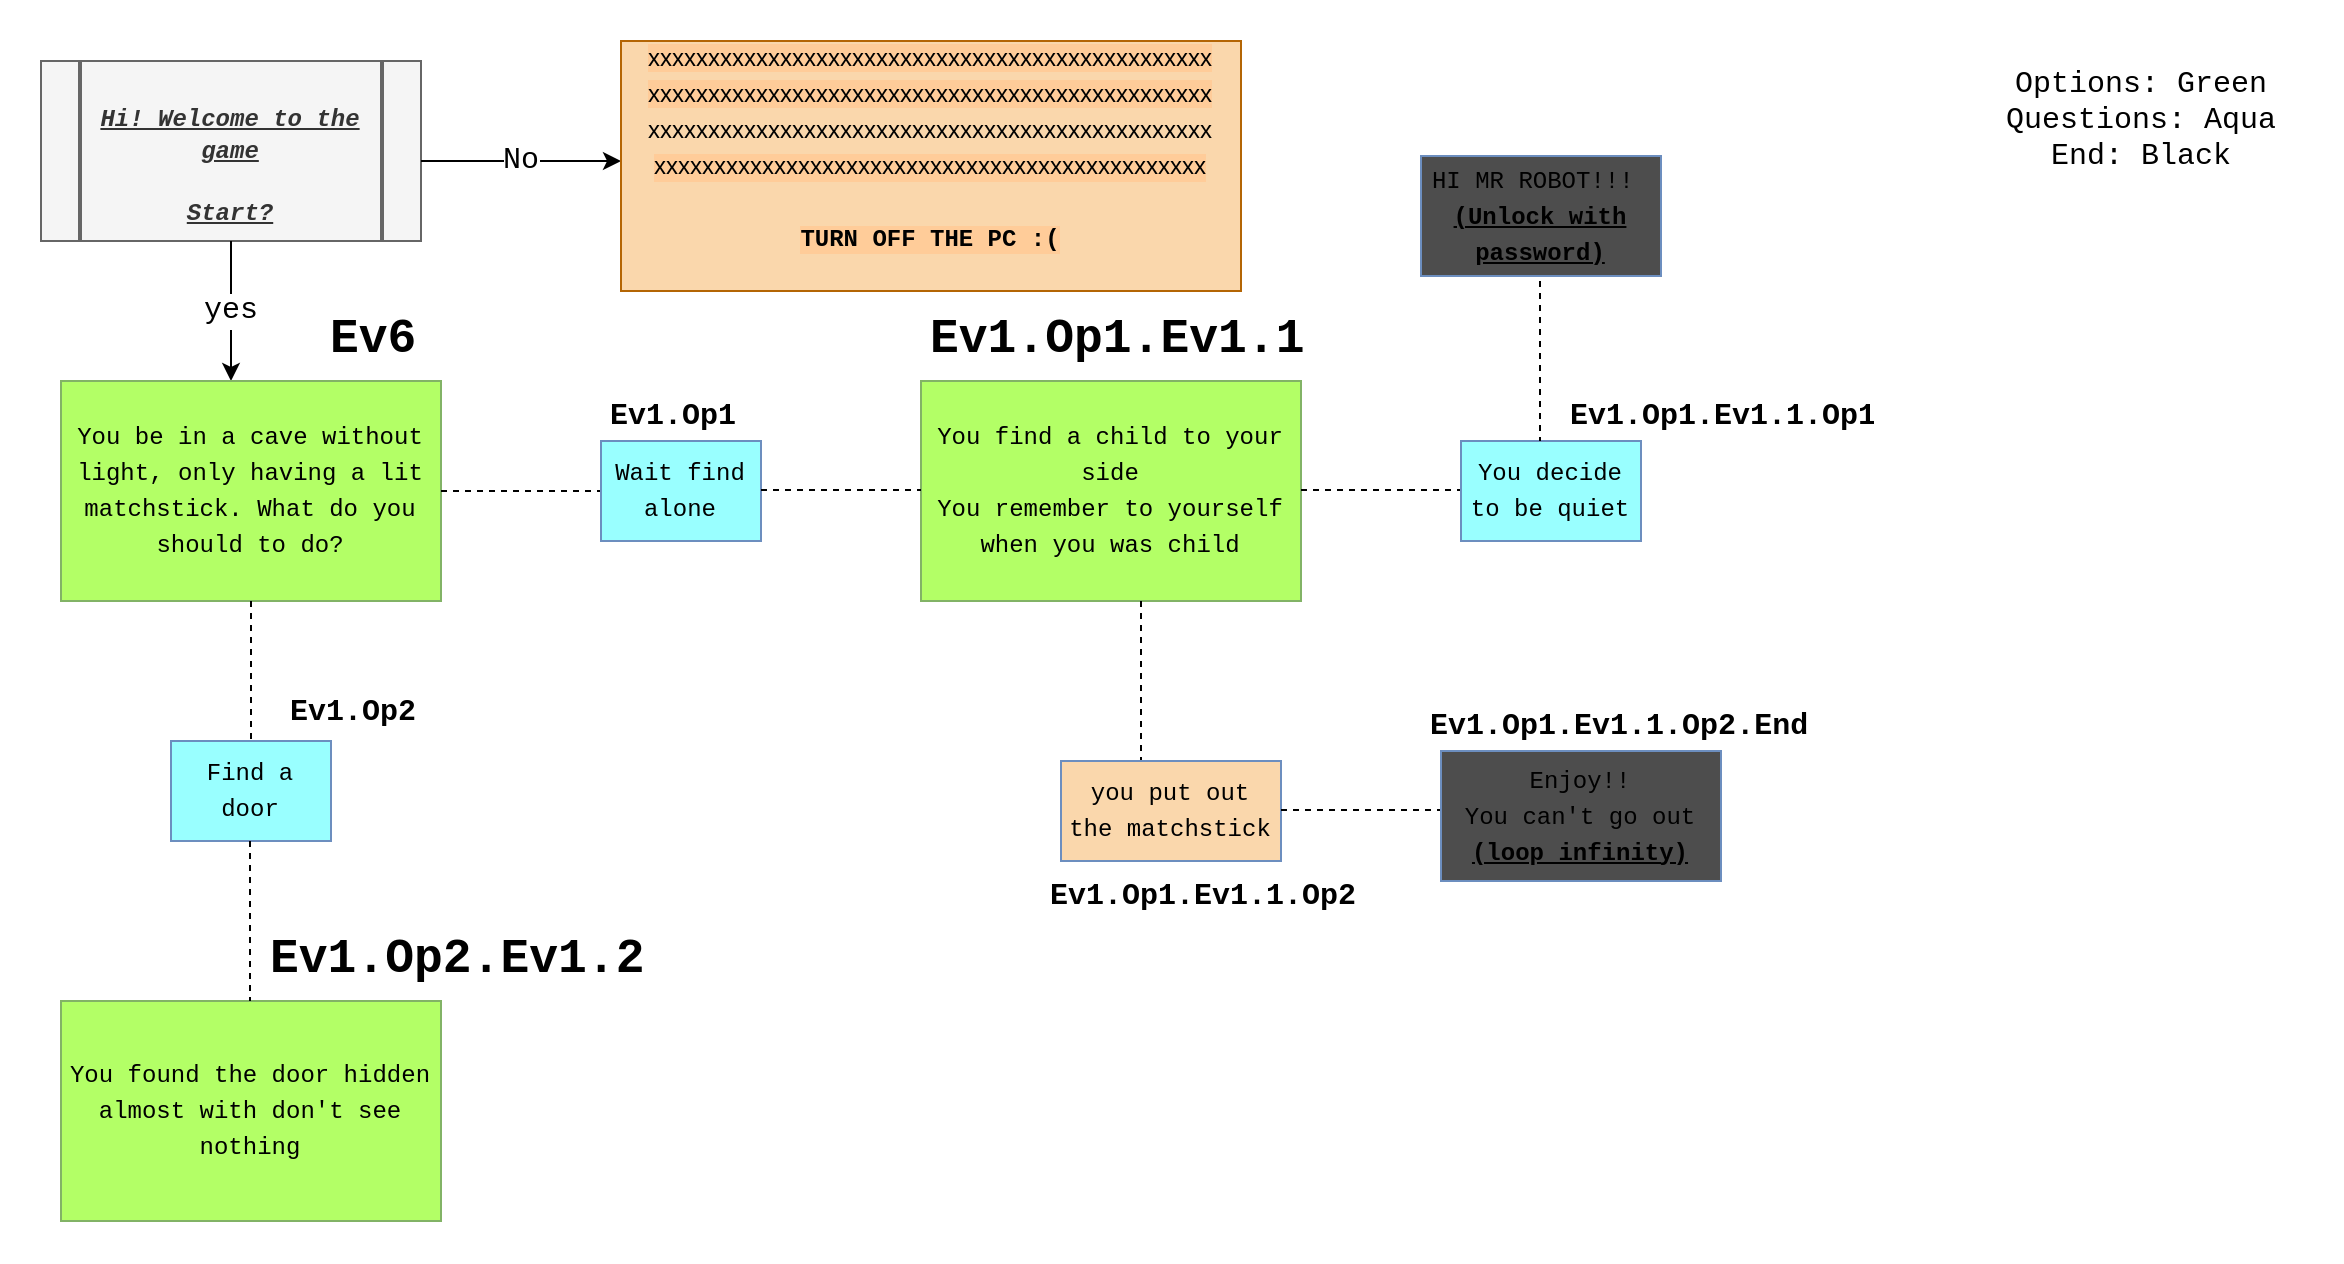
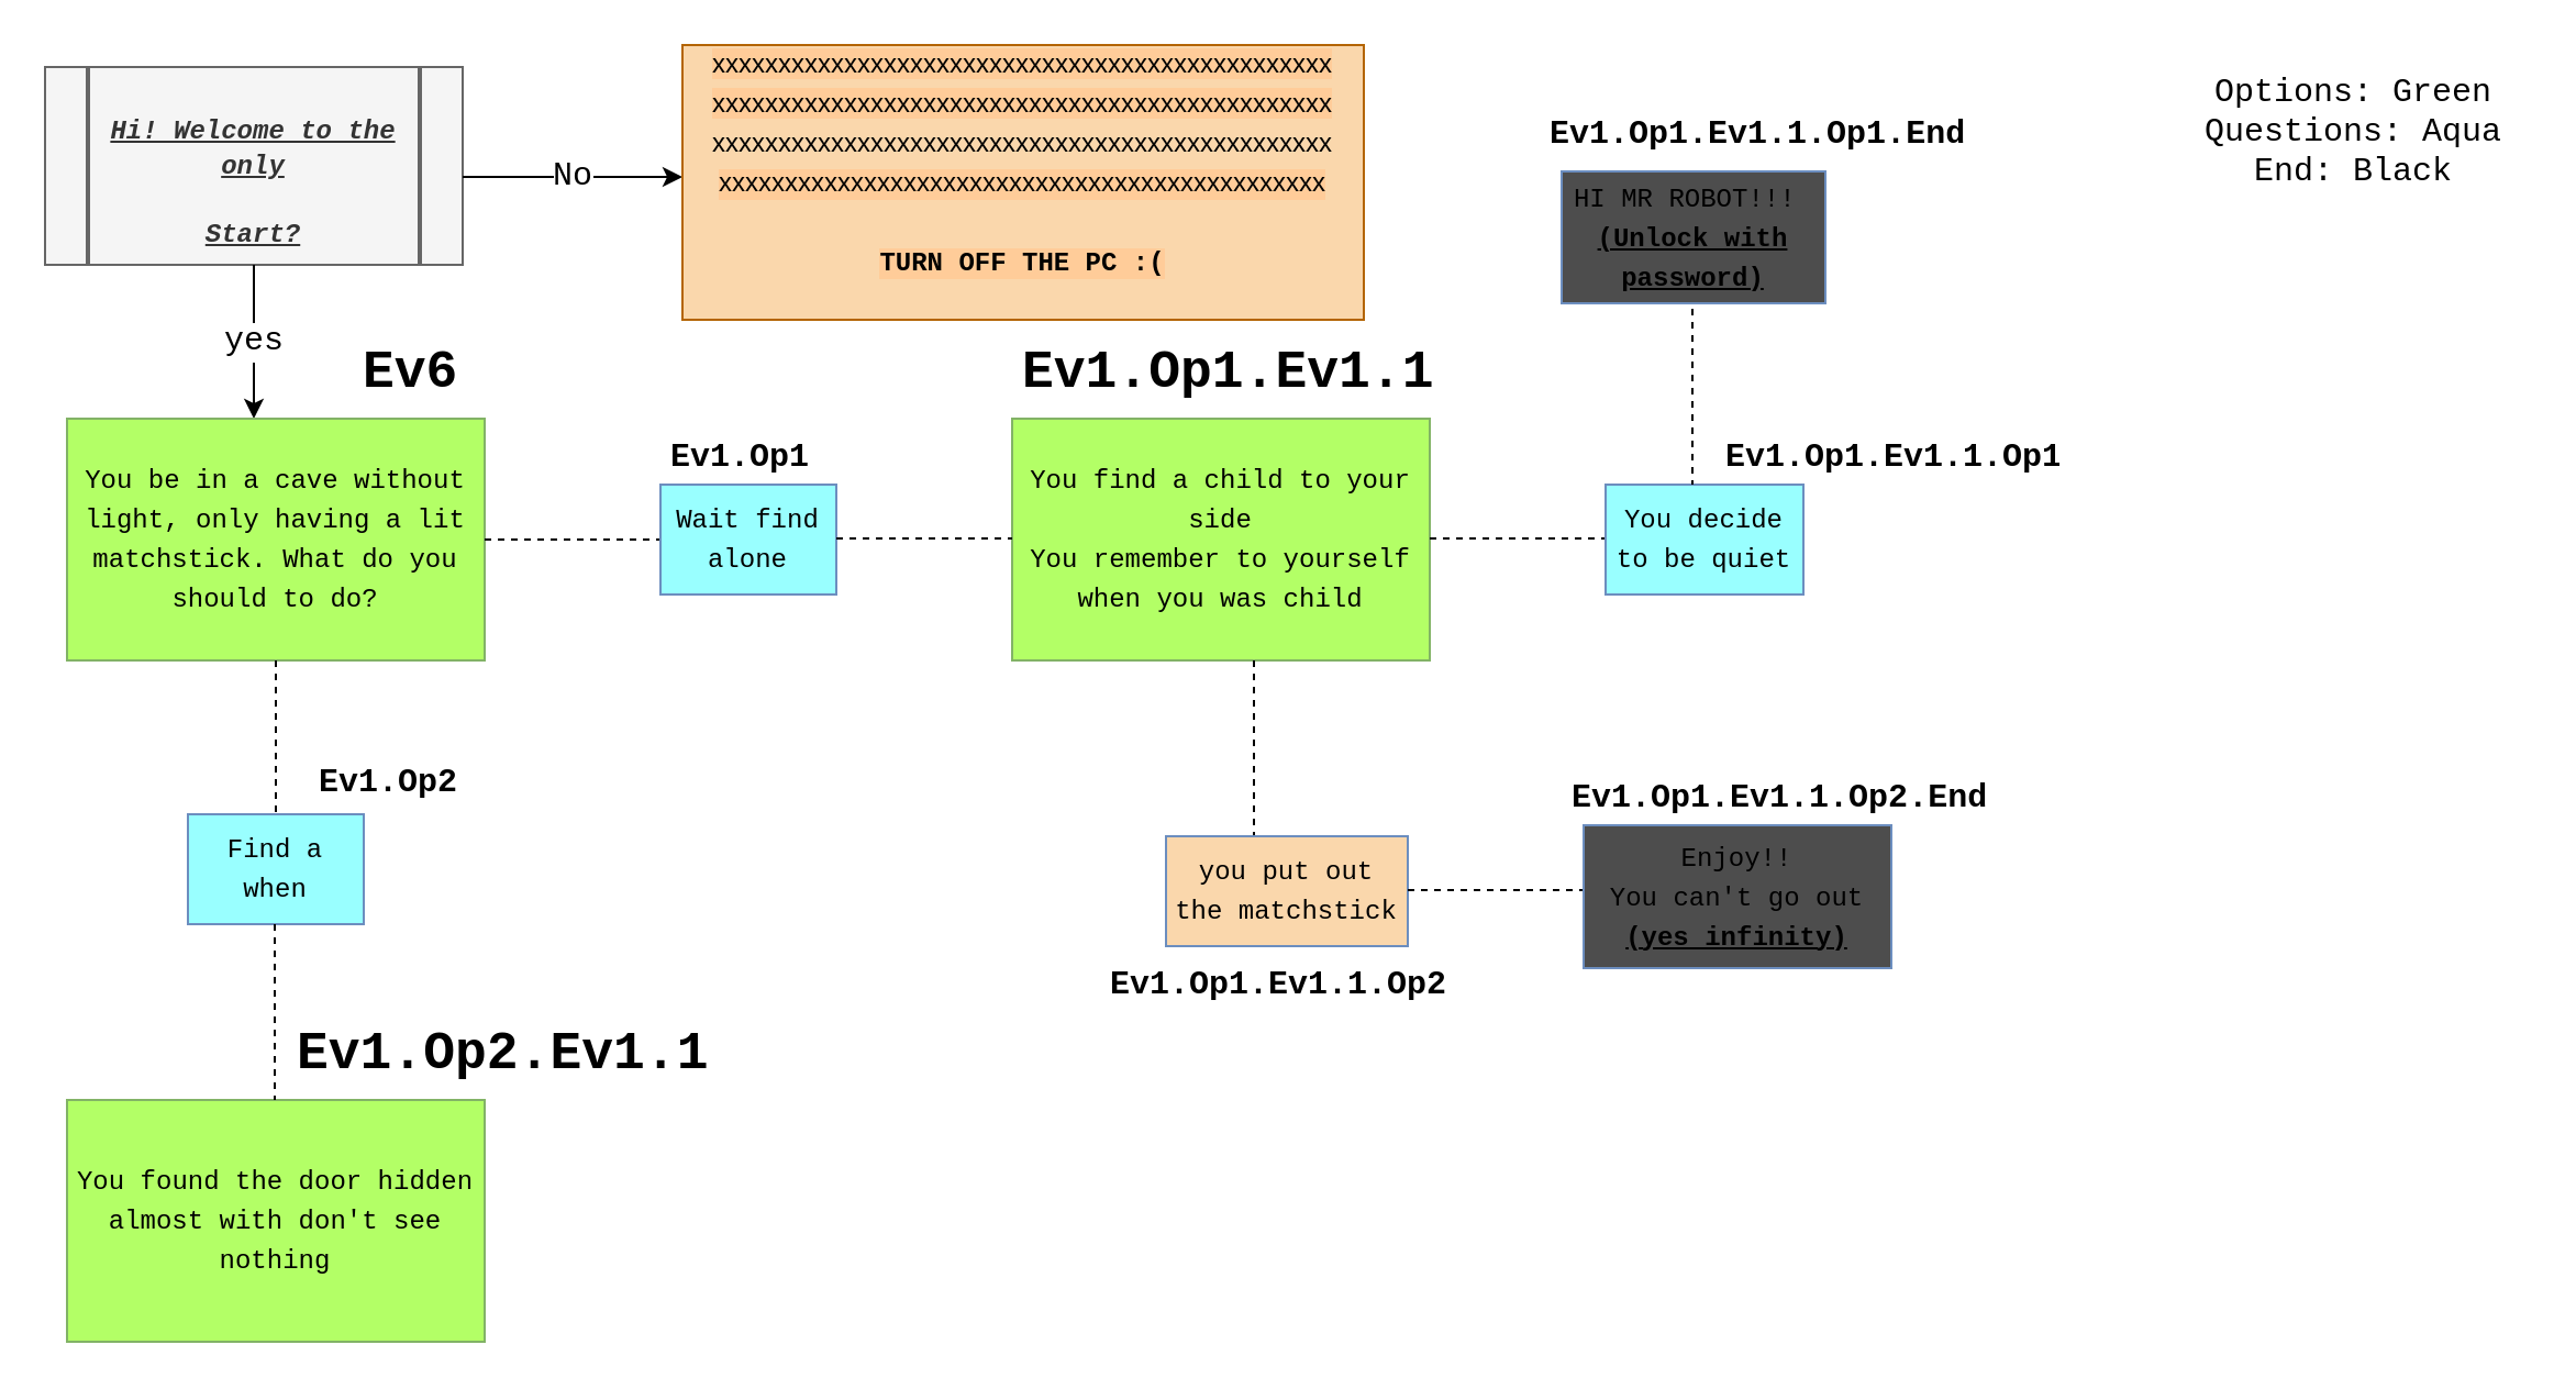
+ <mxCell id="27" value="&lt;h1 style=&quot;font-size: 15px;&quot;&gt;&lt;span style=&quot;background-color: initial;&quot;&gt;Ev1.Op1.Ev1.1&lt;/span&gt;&lt;span style=&quot;background-color: initial;&quot;&gt;.&lt;/span&gt;&lt;span style=&quot;background-color: initial;&quot;&gt;Op1.&lt;/span&gt;End&lt;/h1&gt;&lt;div&gt;&lt;br&gt;&lt;/div&gt;" style="text;html=1;strokeColor=none;fillColor=none;spacing=5;spacingTop=-20;whiteSpace=wrap;overflow=hidden;rounded=0;fontFamily=Courier New;fontSize=12;" vertex="1" parent="1"><mxGeometry x="700" y="52.5" width="210" height="25" as="geometry" /></mxCell>
- <mxCell id="3" value="&lt;b&gt;&lt;i&gt;&lt;u&gt;&lt;font face=&quot;Courier New&quot;&gt;&lt;br&gt;Hi! Welcome to the game&lt;br&gt;&lt;br&gt;Start?&lt;/font&gt;&lt;/u&gt;&lt;/i&gt;&lt;/b&gt;" style="text;html=1;fillColor=#f5f5f5;align=center;verticalAlign=middle;whiteSpace=wrap;rounded=0;strokeColor=#666666;fontColor=#333333;" vertex="1" parent="1"><mxGeometry x="40" y="30" width="150" height="90" as="geometry" /></mxCell>
+ <mxCell id="3" value="&lt;b&gt;&lt;i&gt;&lt;u&gt;&lt;font face=&quot;Courier New&quot;&gt;&lt;br&gt;Hi! Welcome to the only&lt;br&gt;&lt;br&gt;Start?&lt;/font&gt;&lt;/u&gt;&lt;/i&gt;&lt;/b&gt;" style="text;html=1;fillColor=#f5f5f5;align=center;verticalAlign=middle;whiteSpace=wrap;rounded=0;strokeColor=#666666;fontColor=#333333;" vertex="1" parent="1"><mxGeometry x="40" y="30" width="150" height="90" as="geometry" /></mxCell>
- <mxCell id="12" value="&lt;span style=&quot;font-size: 12px;&quot;&gt;Find a door&lt;/span&gt;" style="rounded=0;whiteSpace=wrap;html=1;fontFamily=Courier New;fontSize=15;fillColor=#99FFFF;strokeColor=#6c8ebf;" vertex="1" parent="1"><mxGeometry x="85" y="370" width="80" height="50" as="geometry" /></mxCell>
+ <mxCell id="12" value="&lt;span style=&quot;font-size: 12px;&quot;&gt;Find a when&lt;/span&gt;" style="rounded=0;whiteSpace=wrap;html=1;fontFamily=Courier New;fontSize=15;fillColor=#99FFFF;strokeColor=#6c8ebf;" vertex="1" parent="1"><mxGeometry x="85" y="370" width="80" height="50" as="geometry" /></mxCell>
- <mxCell id="29" value="&lt;font style=&quot;font-size: 12px;&quot;&gt;Enjoy!!&lt;br&gt;You can't go out&lt;br&gt;&lt;b&gt;&lt;u&gt;(loop infinity)&lt;/u&gt;&lt;/b&gt;&lt;br&gt;&lt;/font&gt;" style="rounded=0;whiteSpace=wrap;html=1;fontFamily=Courier New;fontSize=15;fillColor=#4D4D4D;strokeColor=#6c8ebf;" vertex="1" parent="1"><mxGeometry x="720" y="375" width="140" height="65" as="geometry" /></mxCell>
+ <mxCell id="29" value="&lt;font style=&quot;font-size: 12px;&quot;&gt;Enjoy!!&lt;br&gt;You can't go out&lt;br&gt;&lt;b&gt;&lt;u&gt;(yes infinity)&lt;/u&gt;&lt;/b&gt;&lt;br&gt;&lt;/font&gt;" style="rounded=0;whiteSpace=wrap;html=1;fontFamily=Courier New;fontSize=15;fillColor=#4D4D4D;strokeColor=#6c8ebf;" vertex="1" parent="1"><mxGeometry x="720" y="375" width="140" height="65" as="geometry" /></mxCell>
- <mxCell id="20" value="&lt;h1 style=&quot;font-size: 15px;&quot;&gt;Ev1.Op1.Ev1.1&lt;span style=&quot;background-color: initial;&quot;&gt;.&lt;/span&gt;Op2&lt;/h1&gt;" style="text;html=1;strokeColor=none;fillColor=none;spacing=5;spacingTop=-20;whiteSpace=wrap;overflow=hidden;rounded=0;fontFamily=Courier New;fontSize=12;" vertex="1" parent="1"><mxGeometry x="520" y="440" width="180" height="20" as="geometry" /></mxCell>
+ <mxCell id="20" value="&lt;h1 style=&quot;font-size: 15px;&quot;&gt;Ev1.Op1.Ev1.1&lt;span style=&quot;background-color: initial;&quot;&gt;.&lt;/span&gt;Op2&lt;/h1&gt;" style="text;html=1;strokeColor=none;fillColor=none;spacing=5;spacingTop=-20;whiteSpace=wrap;overflow=hidden;rounded=0;fontFamily=Courier New;fontSize=12;" vertex="1" parent="1"><mxGeometry x="500" y="440" width="180" height="20" as="geometry" /></mxCell>
- <mxCell id="34" value="&lt;h1&gt;Ev1.Op2.Ev1.2&lt;/h1&gt;" style="text;html=1;strokeColor=none;fillColor=none;spacing=5;spacingTop=-20;whiteSpace=wrap;overflow=hidden;rounded=0;fontFamily=Courier New;fontSize=12;" vertex="1" parent="1"><mxGeometry x="130" y="460" width="210" height="40" as="geometry" /></mxCell>
+ <mxCell id="34" value="&lt;h1&gt;Ev1.Op2.Ev1.1&lt;/h1&gt;" style="text;html=1;strokeColor=none;fillColor=none;spacing=5;spacingTop=-20;whiteSpace=wrap;overflow=hidden;rounded=0;fontFamily=Courier New;fontSize=12;" vertex="1" parent="1"><mxGeometry x="130" y="460" width="210" height="40" as="geometry" /></mxCell>
